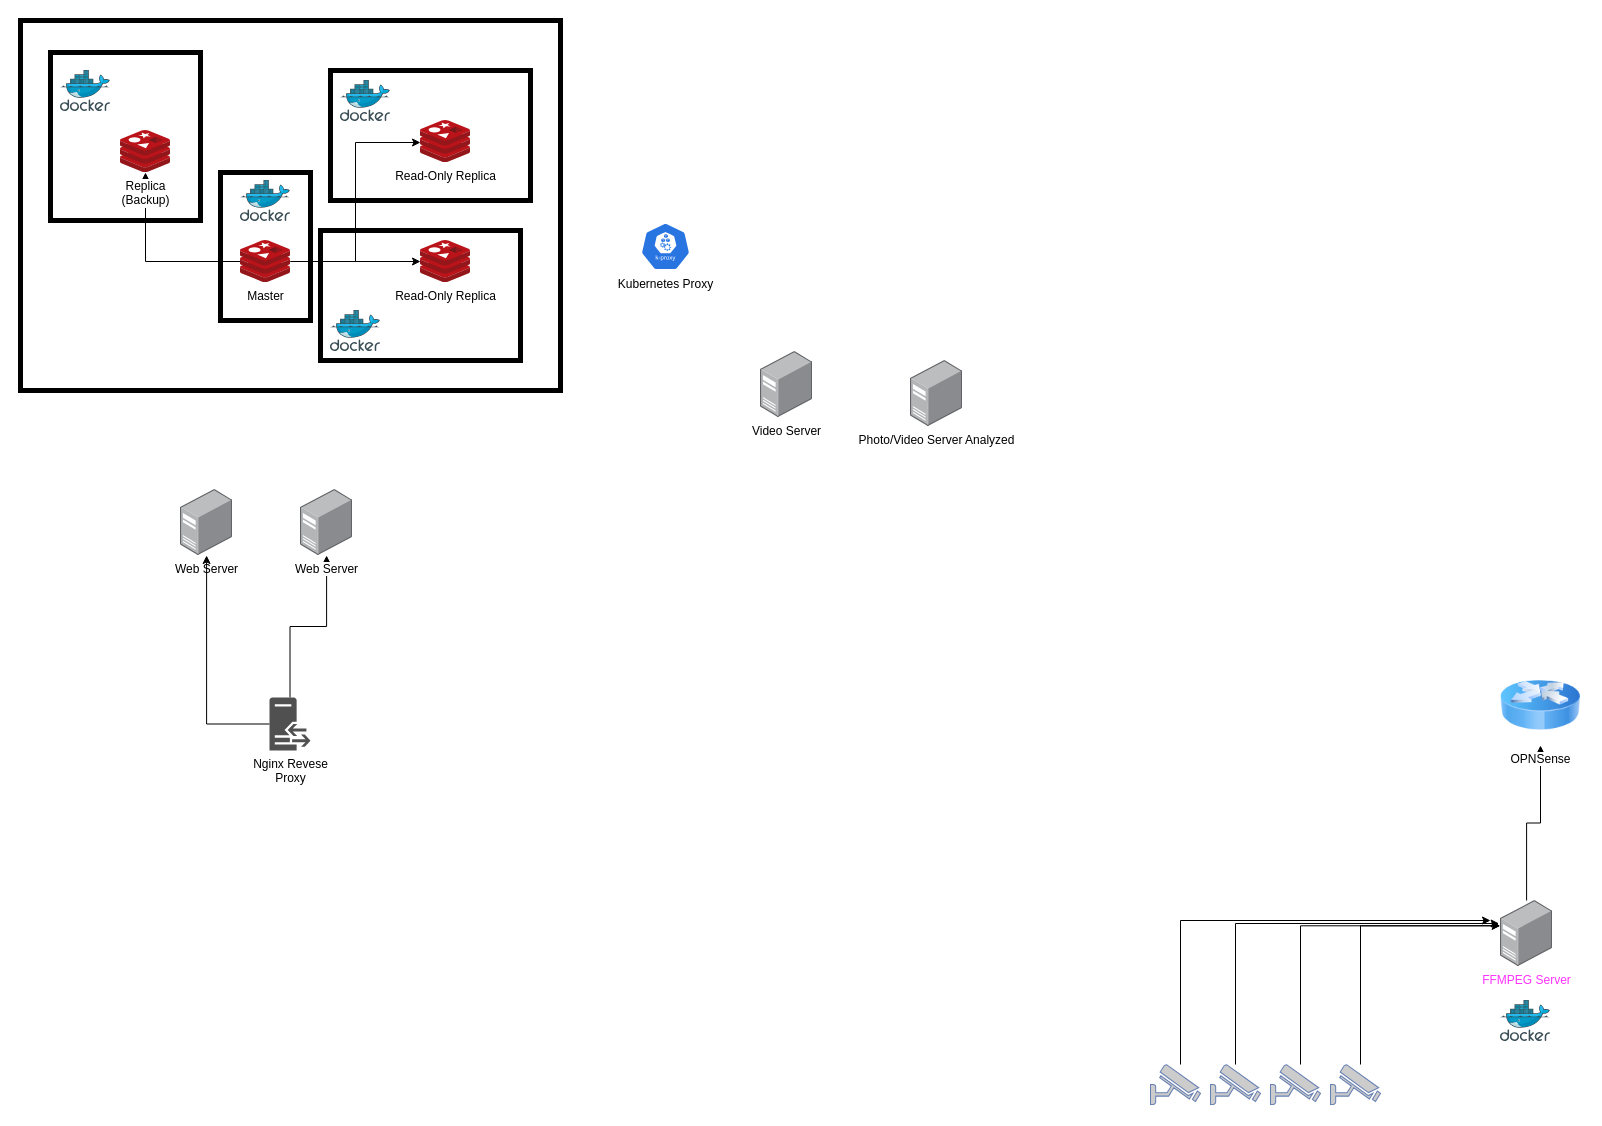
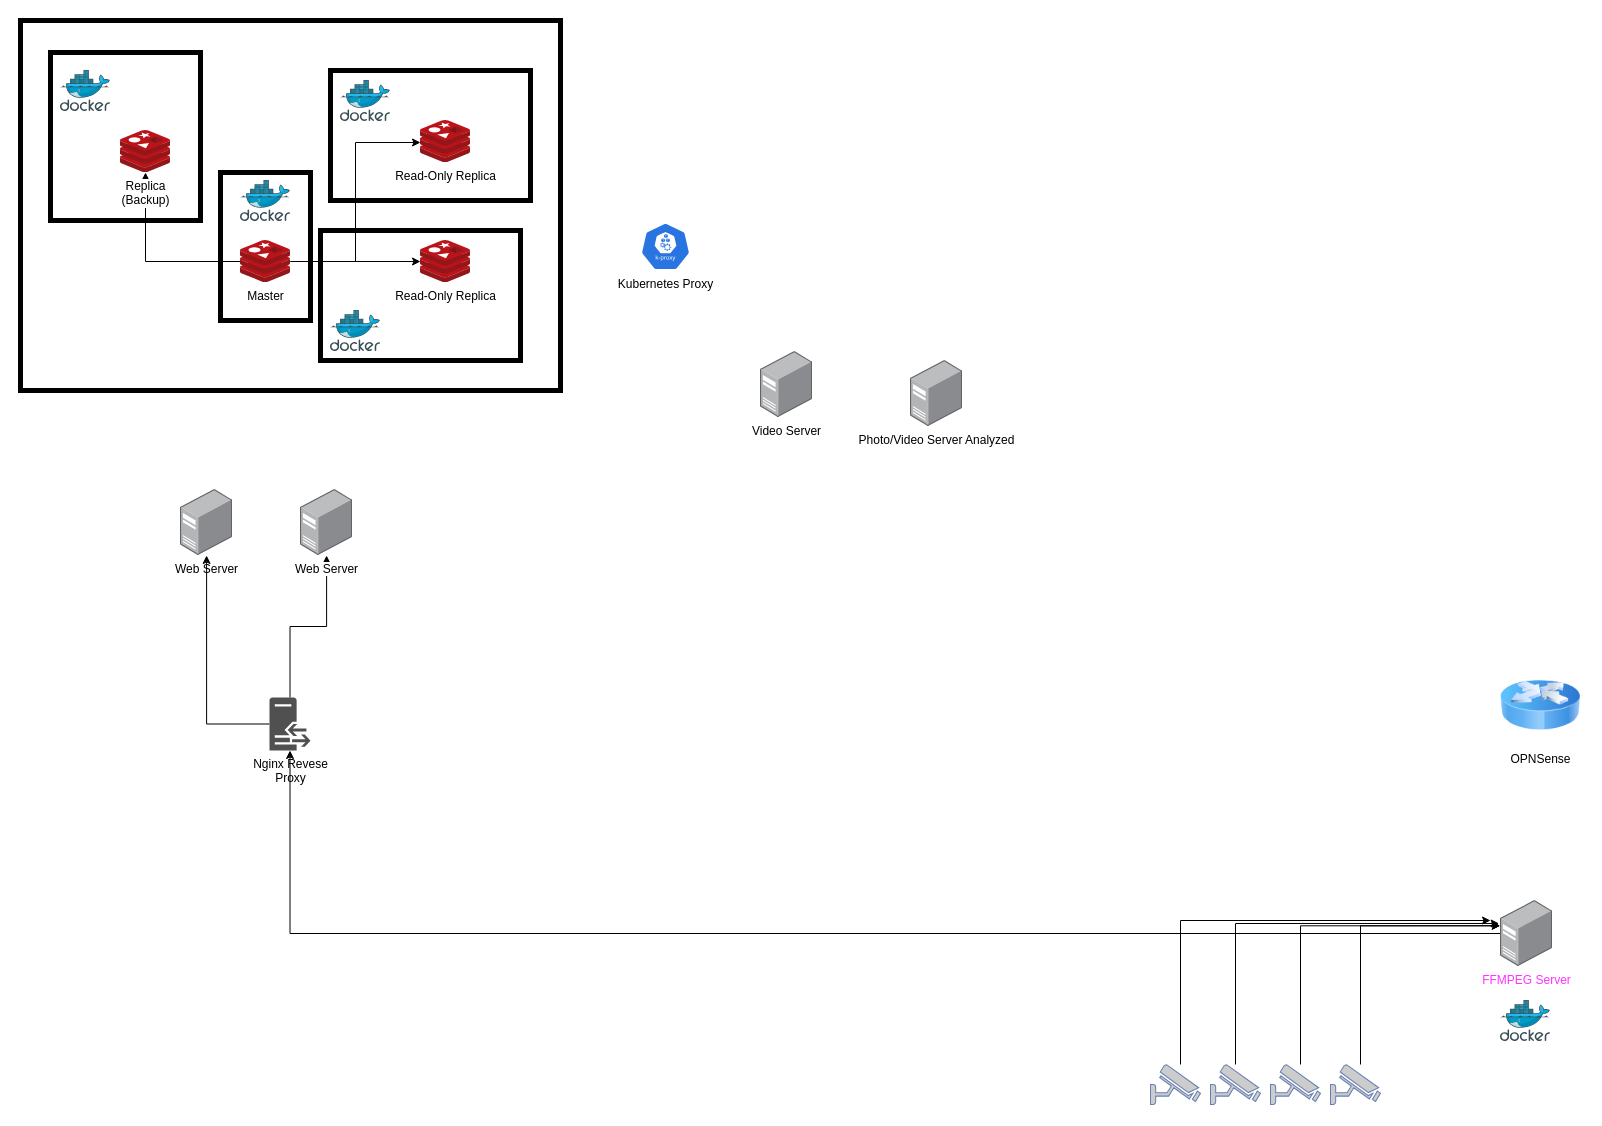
- <mxCell id="19" style="edgeStyle=orthogonalEdgeStyle;rounded=0;orthogonalLoop=1;jettySize=auto;html=1;entryX=0.5;entryY=1;entryDx=0;entryDy=0;" edge="1" parent="1" source="20" target="29"><mxGeometry relative="1" as="geometry" /></mxCell>
+ <mxCell id="19" style="edgeStyle=orthogonalEdgeStyle;rounded=0;orthogonalLoop=1;jettySize=auto;html=1;" edge="1" parent="1" source="20" target="35"><mxGeometry relative="1" as="geometry" /></mxCell>
